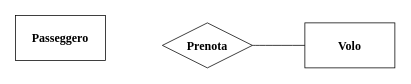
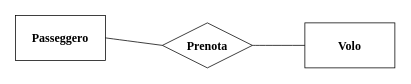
+ <mxCell id="5" value="" style="endArrow=none;html=1;rounded=0;fontSize=12;startSize=8;endSize=8;curved=1;exitX=1;exitY=0.5;exitDx=0;exitDy=0;entryX=0;entryY=0.5;entryDx=0;entryDy=0;fontFamily=Georgia;" edge="1" parent="1" source="2" target="3"><mxGeometry width="50" height="50" relative="1" as="geometry"><mxPoint x="250" y="75" as="sourcePoint" /><mxPoint x="300" y="25" as="targetPoint" /></mxGeometry></mxCell>
